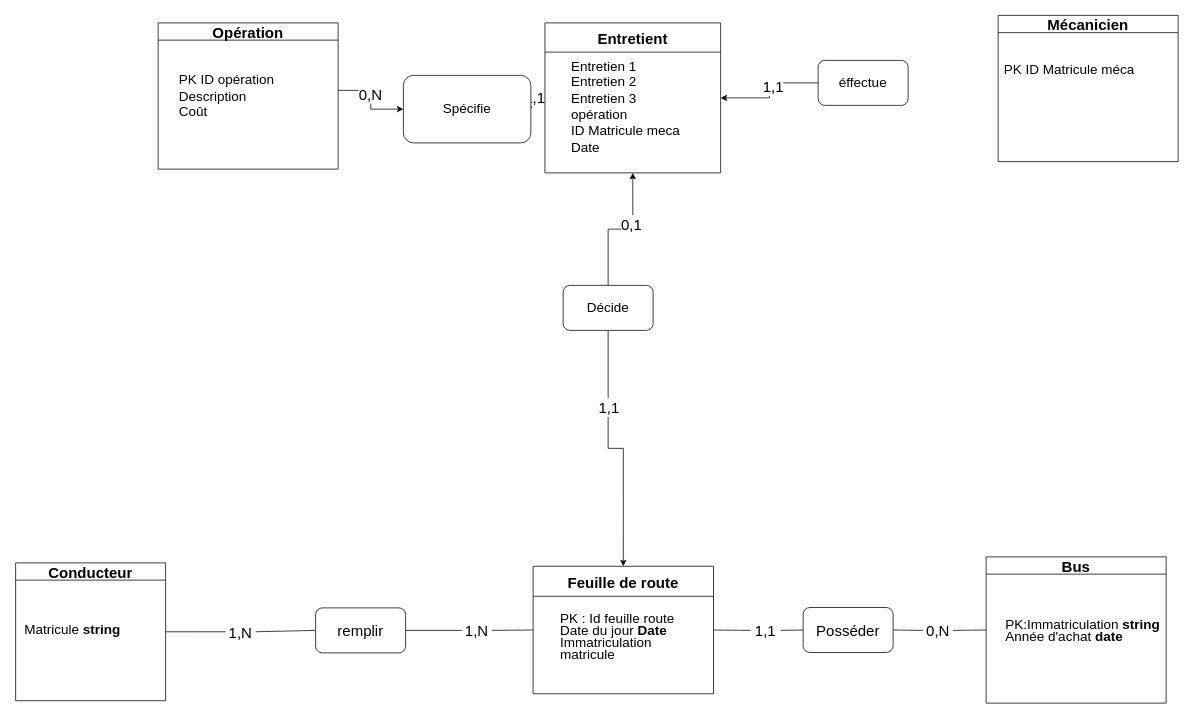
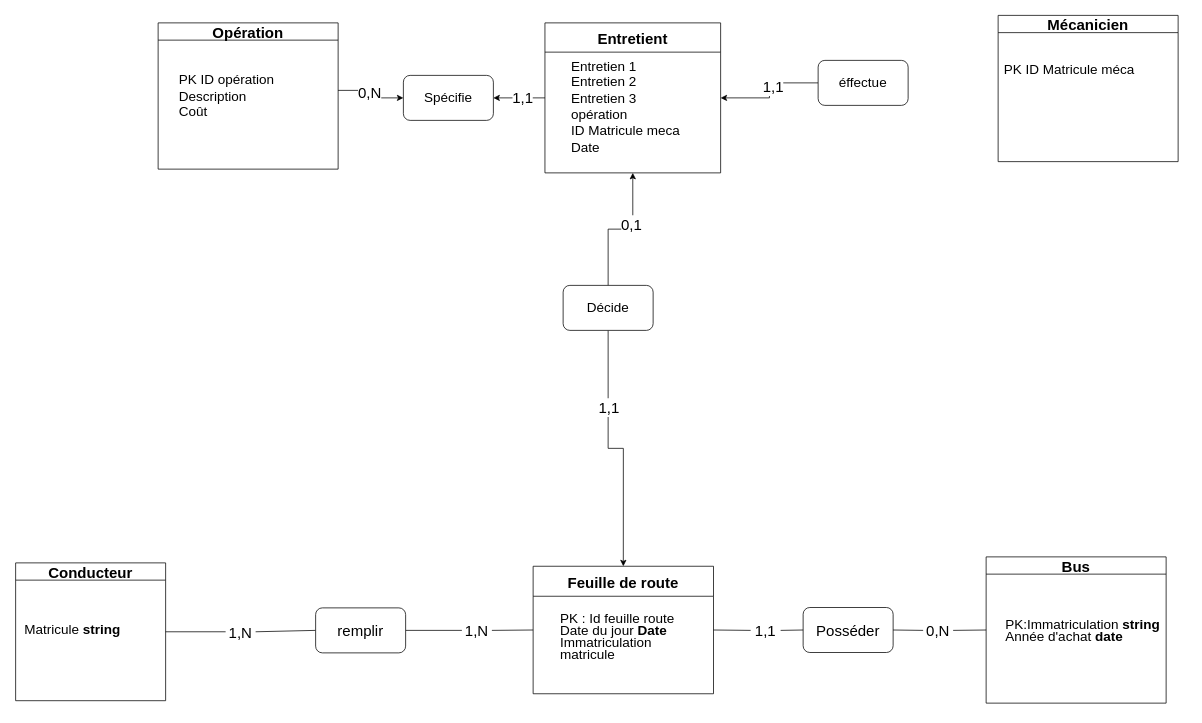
- <mxCell id="39" value="&lt;font style=&quot;font-size: 18px;&quot;&gt;Spécifie&lt;/font&gt;" style="rounded=1;whiteSpace=wrap;html=1;" vertex="1" parent="1"><mxGeometry x="537" y="100" width="170" height="90" as="geometry" /></mxCell>
+ <mxCell id="39" value="&lt;font style=&quot;font-size: 18px;&quot;&gt;Spécifie&lt;/font&gt;" style="rounded=1;whiteSpace=wrap;html=1;" vertex="1" parent="1"><mxGeometry x="537" y="100" width="120" height="60" as="geometry" /></mxCell>
